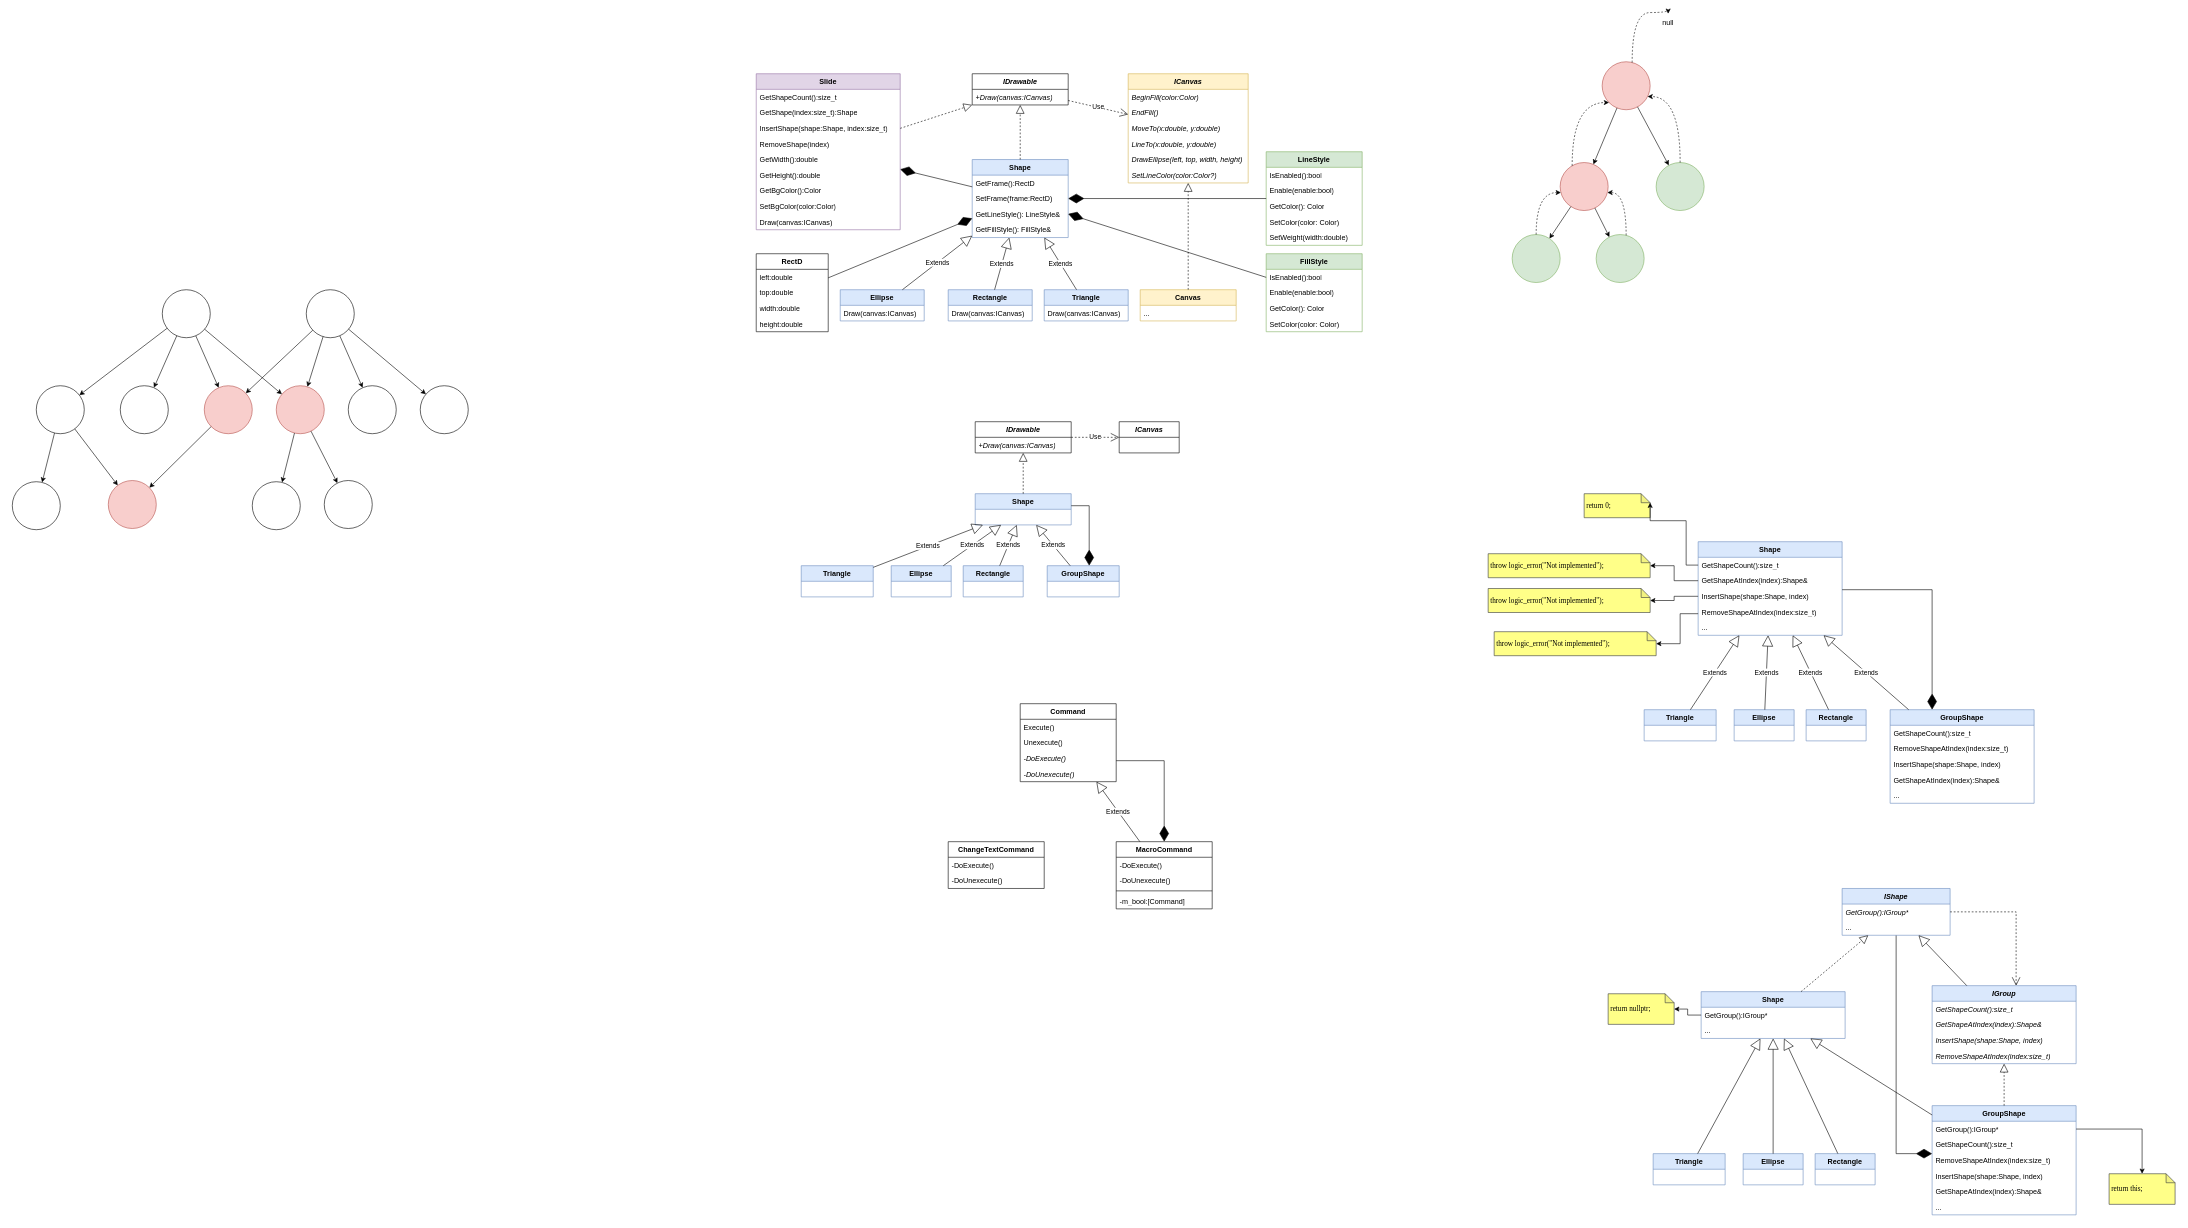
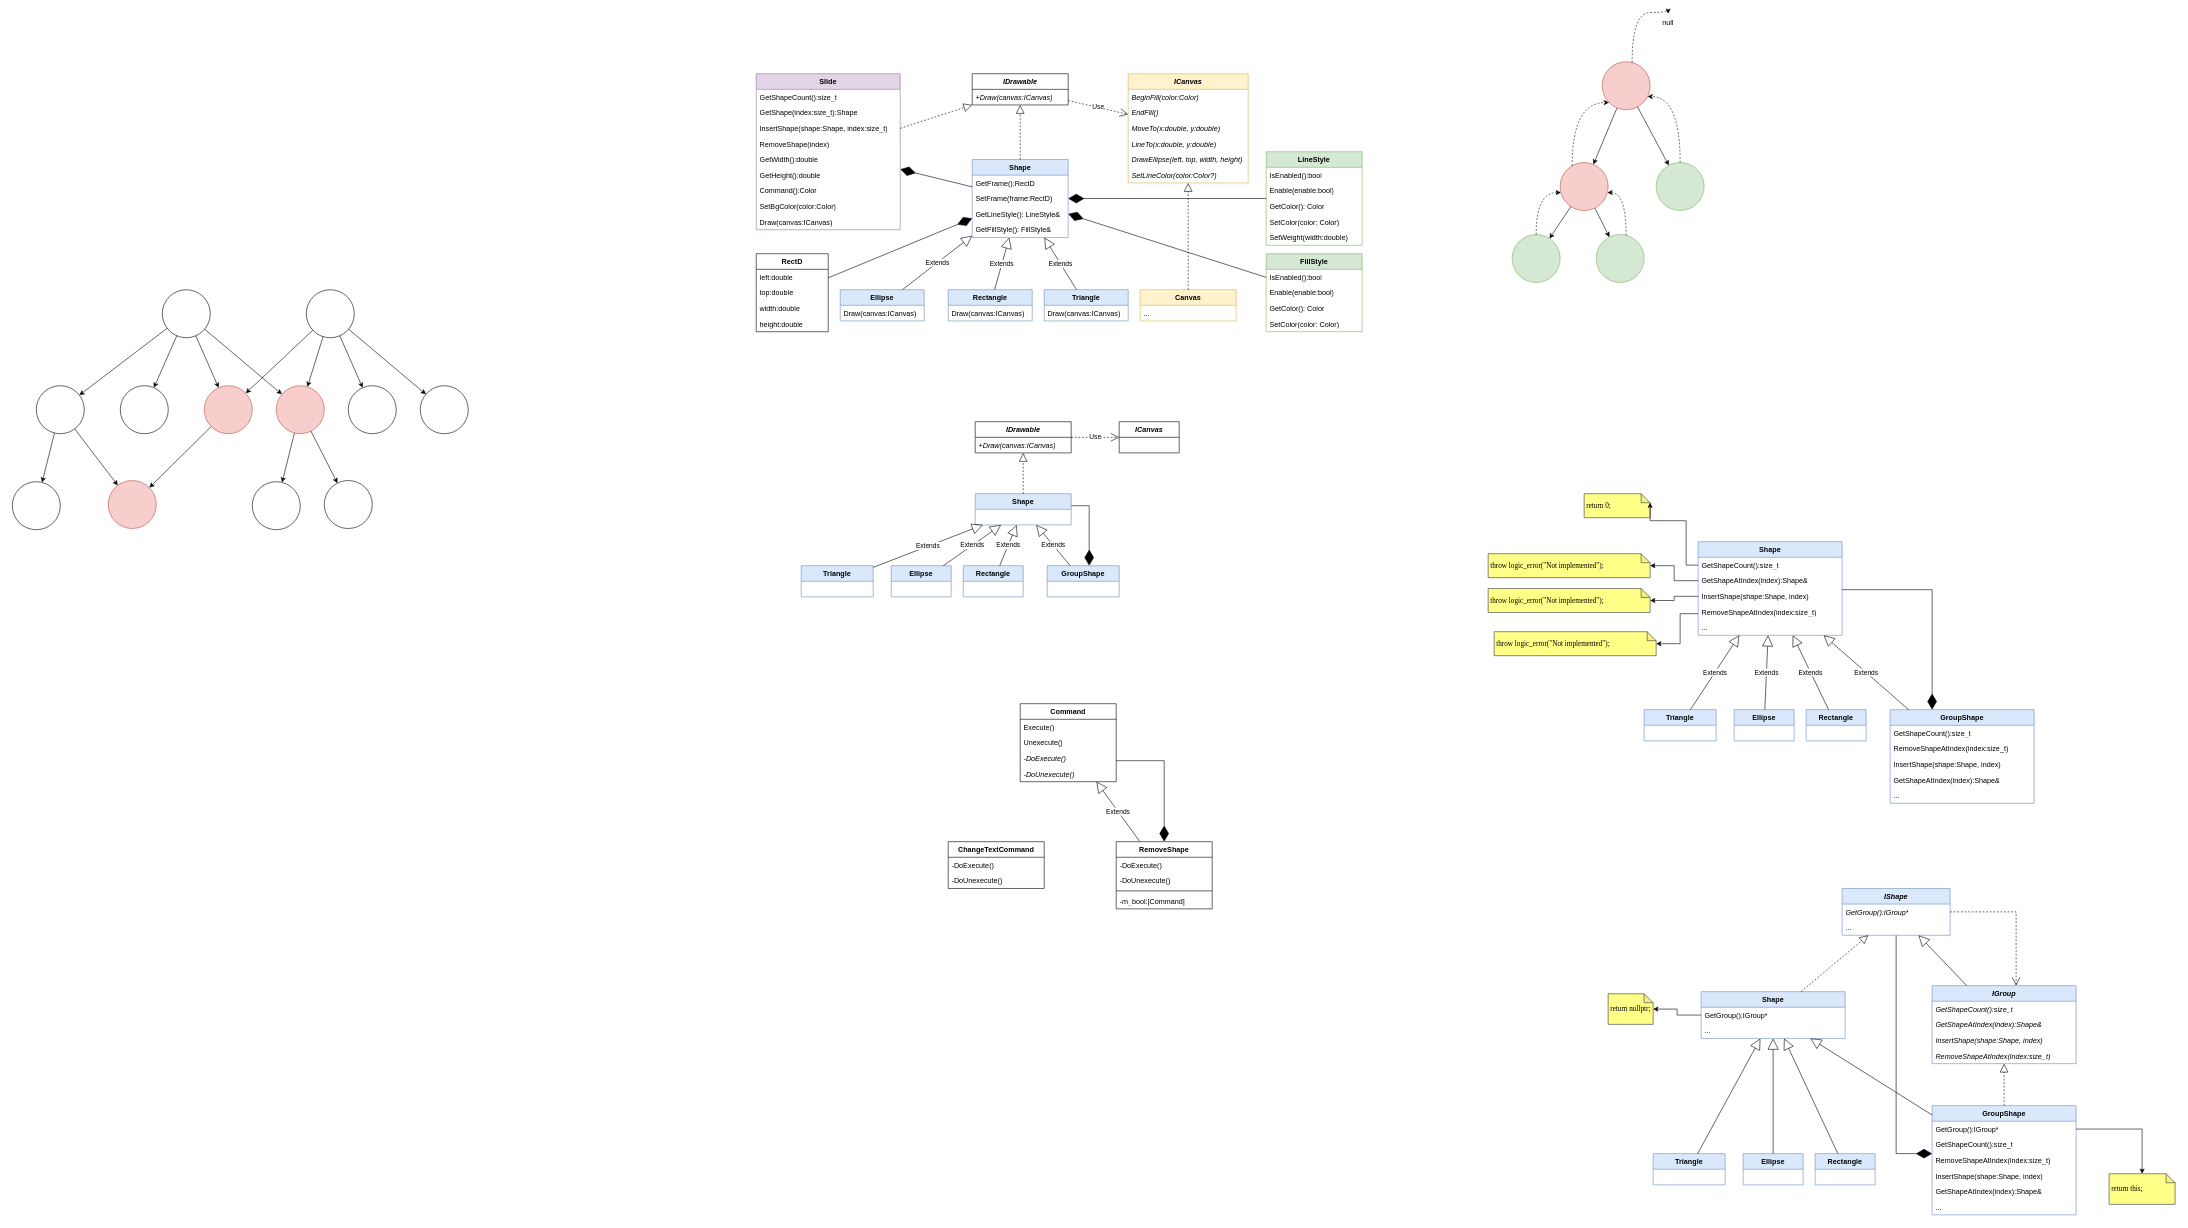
- <mxCell id="62" value="GetBgColor():Color" style="text;strokeColor=none;fillColor=none;align=left;verticalAlign=top;spacingLeft=4;spacingRight=4;overflow=hidden;rotatable=0;points=[[0,0.5],[1,0.5]];portConstraint=eastwest;whiteSpace=wrap;html=1;" parent="55" vertex="1"><mxGeometry y="182" width="240" height="26" as="geometry" /></mxCell>
+ <mxCell id="62" value="Command():Color" style="text;strokeColor=none;fillColor=none;align=left;verticalAlign=top;spacingLeft=4;spacingRight=4;overflow=hidden;rotatable=0;points=[[0,0.5],[1,0.5]];portConstraint=eastwest;whiteSpace=wrap;html=1;" parent="55" vertex="1"><mxGeometry y="182" width="240" height="26" as="geometry" /></mxCell>
- <mxCell id="84" value="&lt;span&gt;MacroCommand&lt;/span&gt;" style="swimlane;fontStyle=1;align=center;verticalAlign=top;childLayout=stackLayout;horizontal=1;startSize=26;horizontalStack=0;resizeParent=1;resizeParentMax=0;resizeLast=0;collapsible=1;marginBottom=0;whiteSpace=wrap;html=1;" parent="1" vertex="1"><mxGeometry x="1860" y="1402" width="160" height="112" as="geometry" /></mxCell>
+ <mxCell id="84" value="&lt;span&gt;RemoveShape&lt;/span&gt;" style="swimlane;fontStyle=1;align=center;verticalAlign=top;childLayout=stackLayout;horizontal=1;startSize=26;horizontalStack=0;resizeParent=1;resizeParentMax=0;resizeLast=0;collapsible=1;marginBottom=0;whiteSpace=wrap;html=1;" parent="1" vertex="1"><mxGeometry x="1860" y="1402" width="160" height="112" as="geometry" /></mxCell>
- <mxCell id="177" value="return nullptr;" style="shape=note;whiteSpace=wrap;html=1;backgroundOutline=1;darkOpacity=0.05;fillColor=#ffff88;strokeColor=#36393d;fontFamily=Consolas;size=15;align=left;spacingLeft=2;" vertex="1" parent="1"><mxGeometry x="2680" y="1655.5" width="110" height="51" as="geometry" /></mxCell>
+ <mxCell id="177" value="return nullptr;" style="shape=note;whiteSpace=wrap;html=1;backgroundOutline=1;darkOpacity=0.05;fillColor=#ffff88;strokeColor=#36393d;fontFamily=Consolas;size=15;align=left;spacingLeft=2;" vertex="1" parent="1"><mxGeometry x="2680" y="1655.5" width="75" height="51" as="geometry" /></mxCell>
